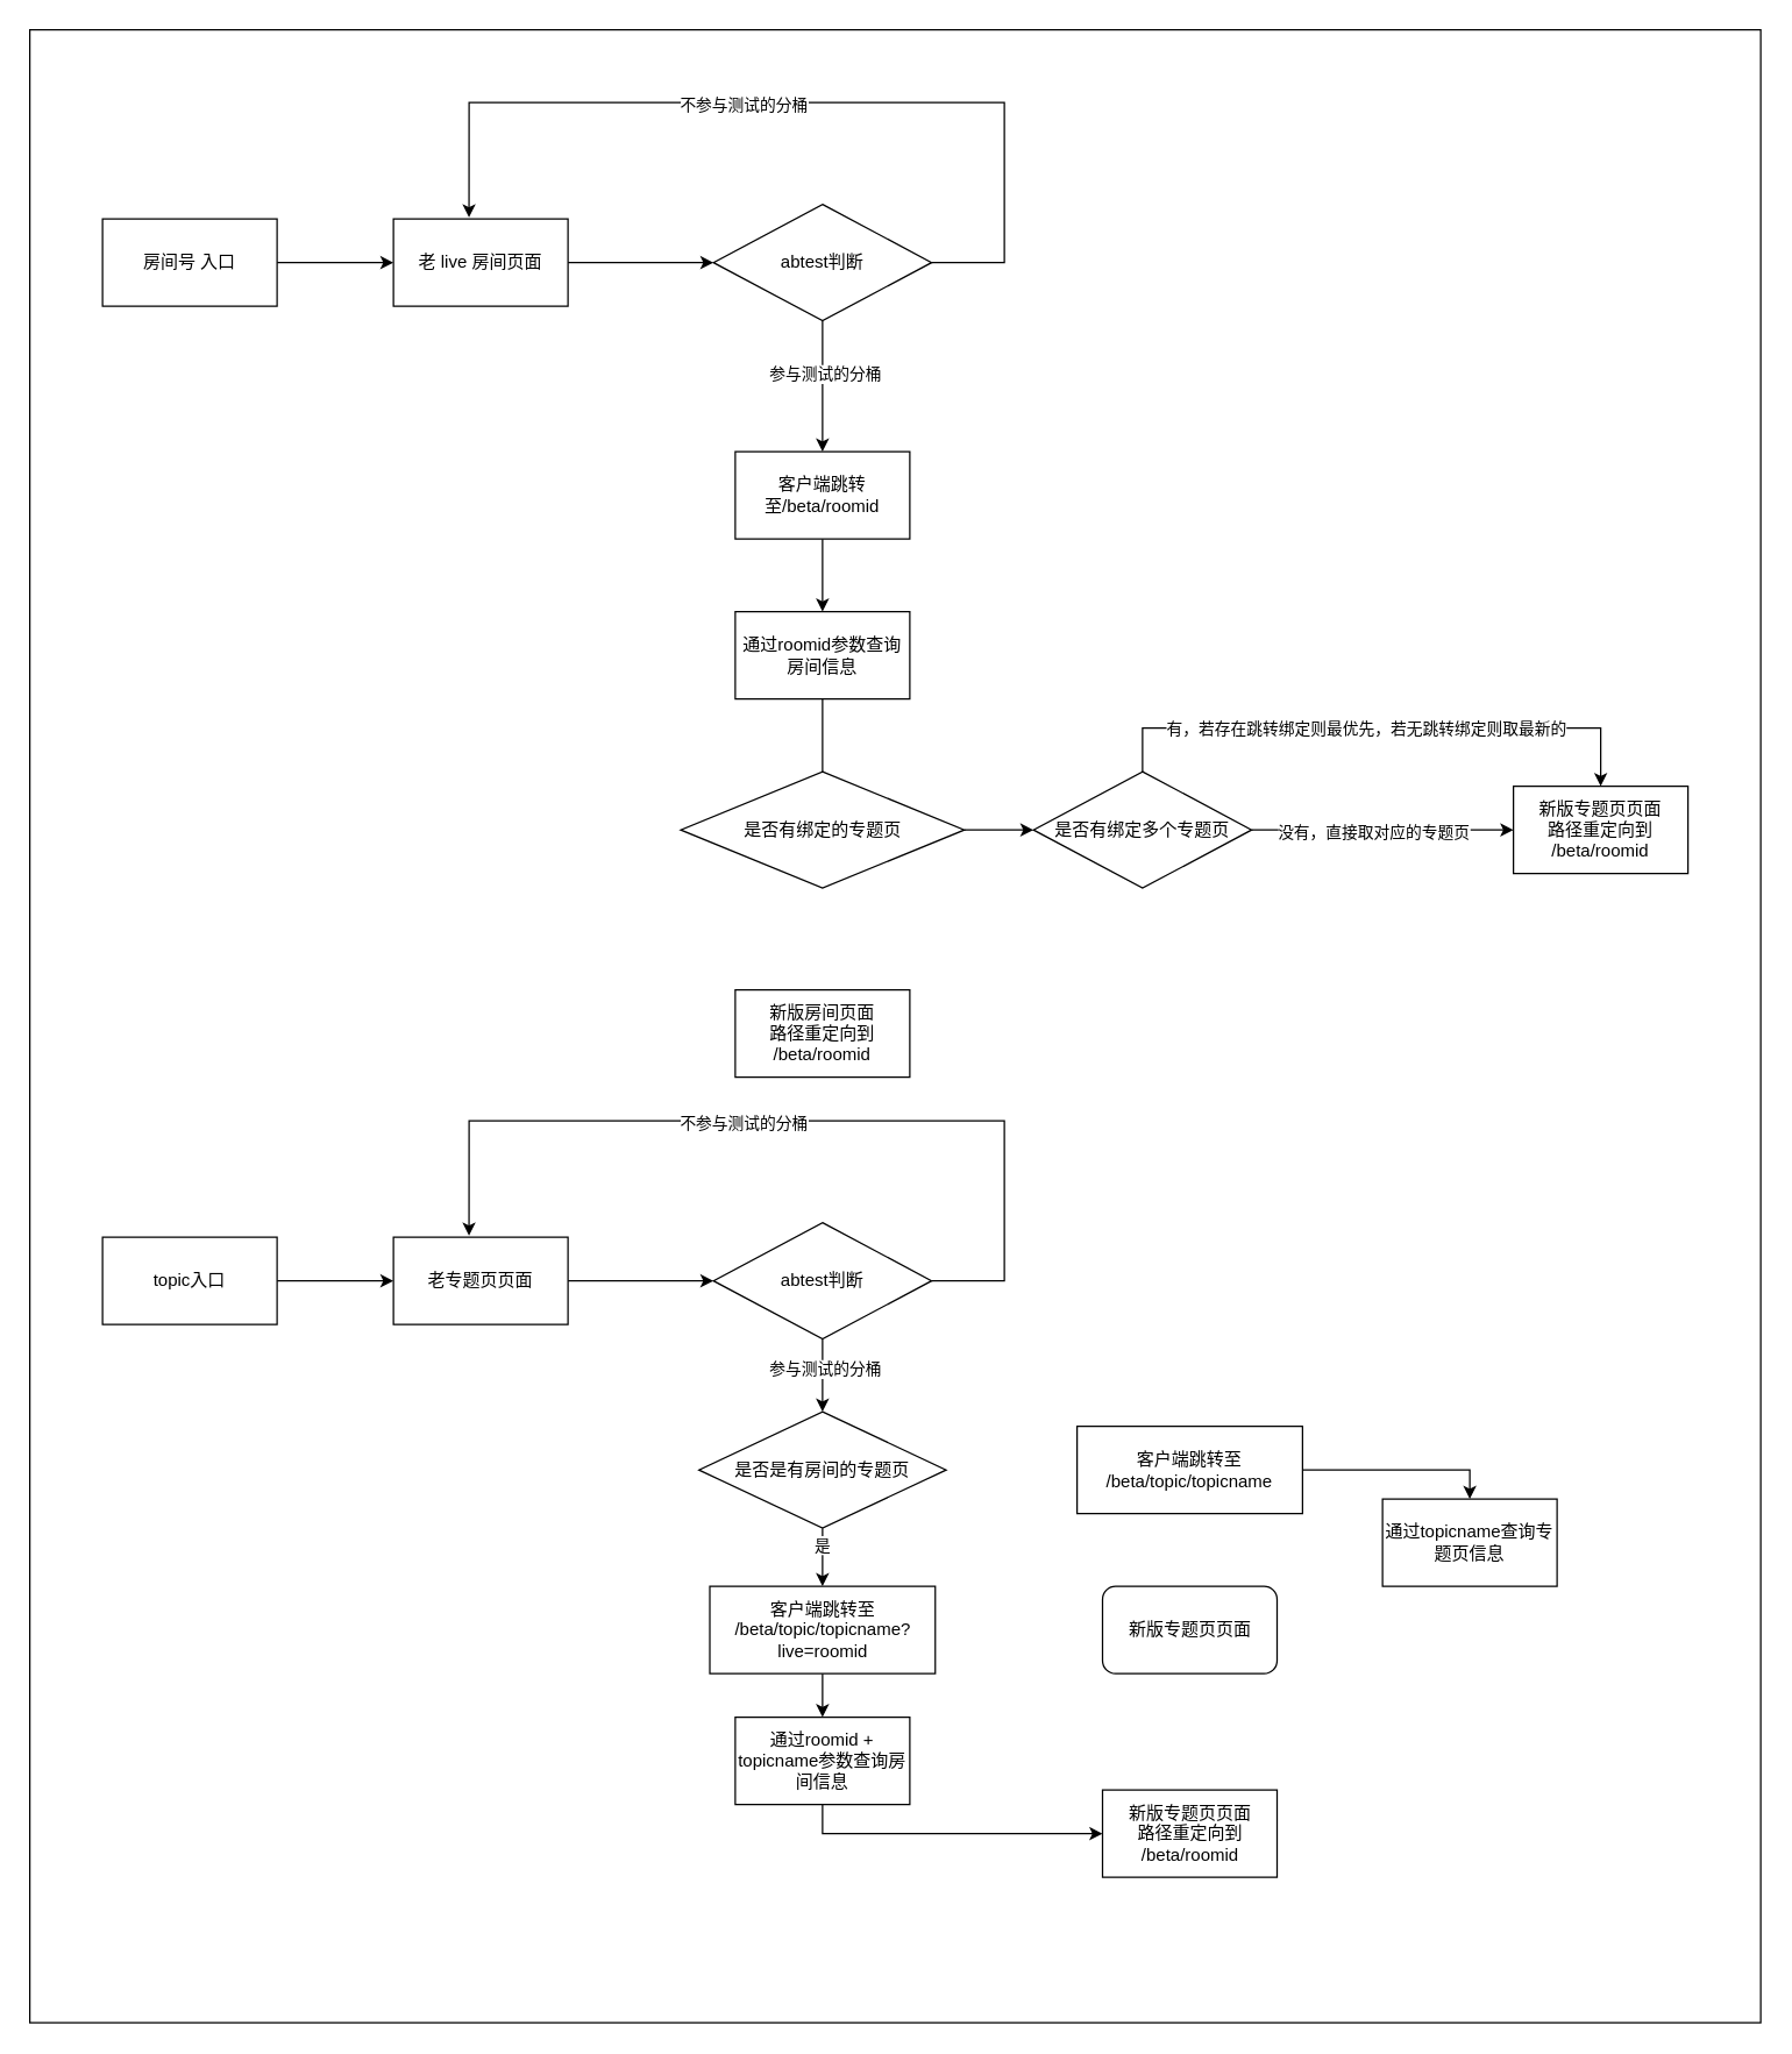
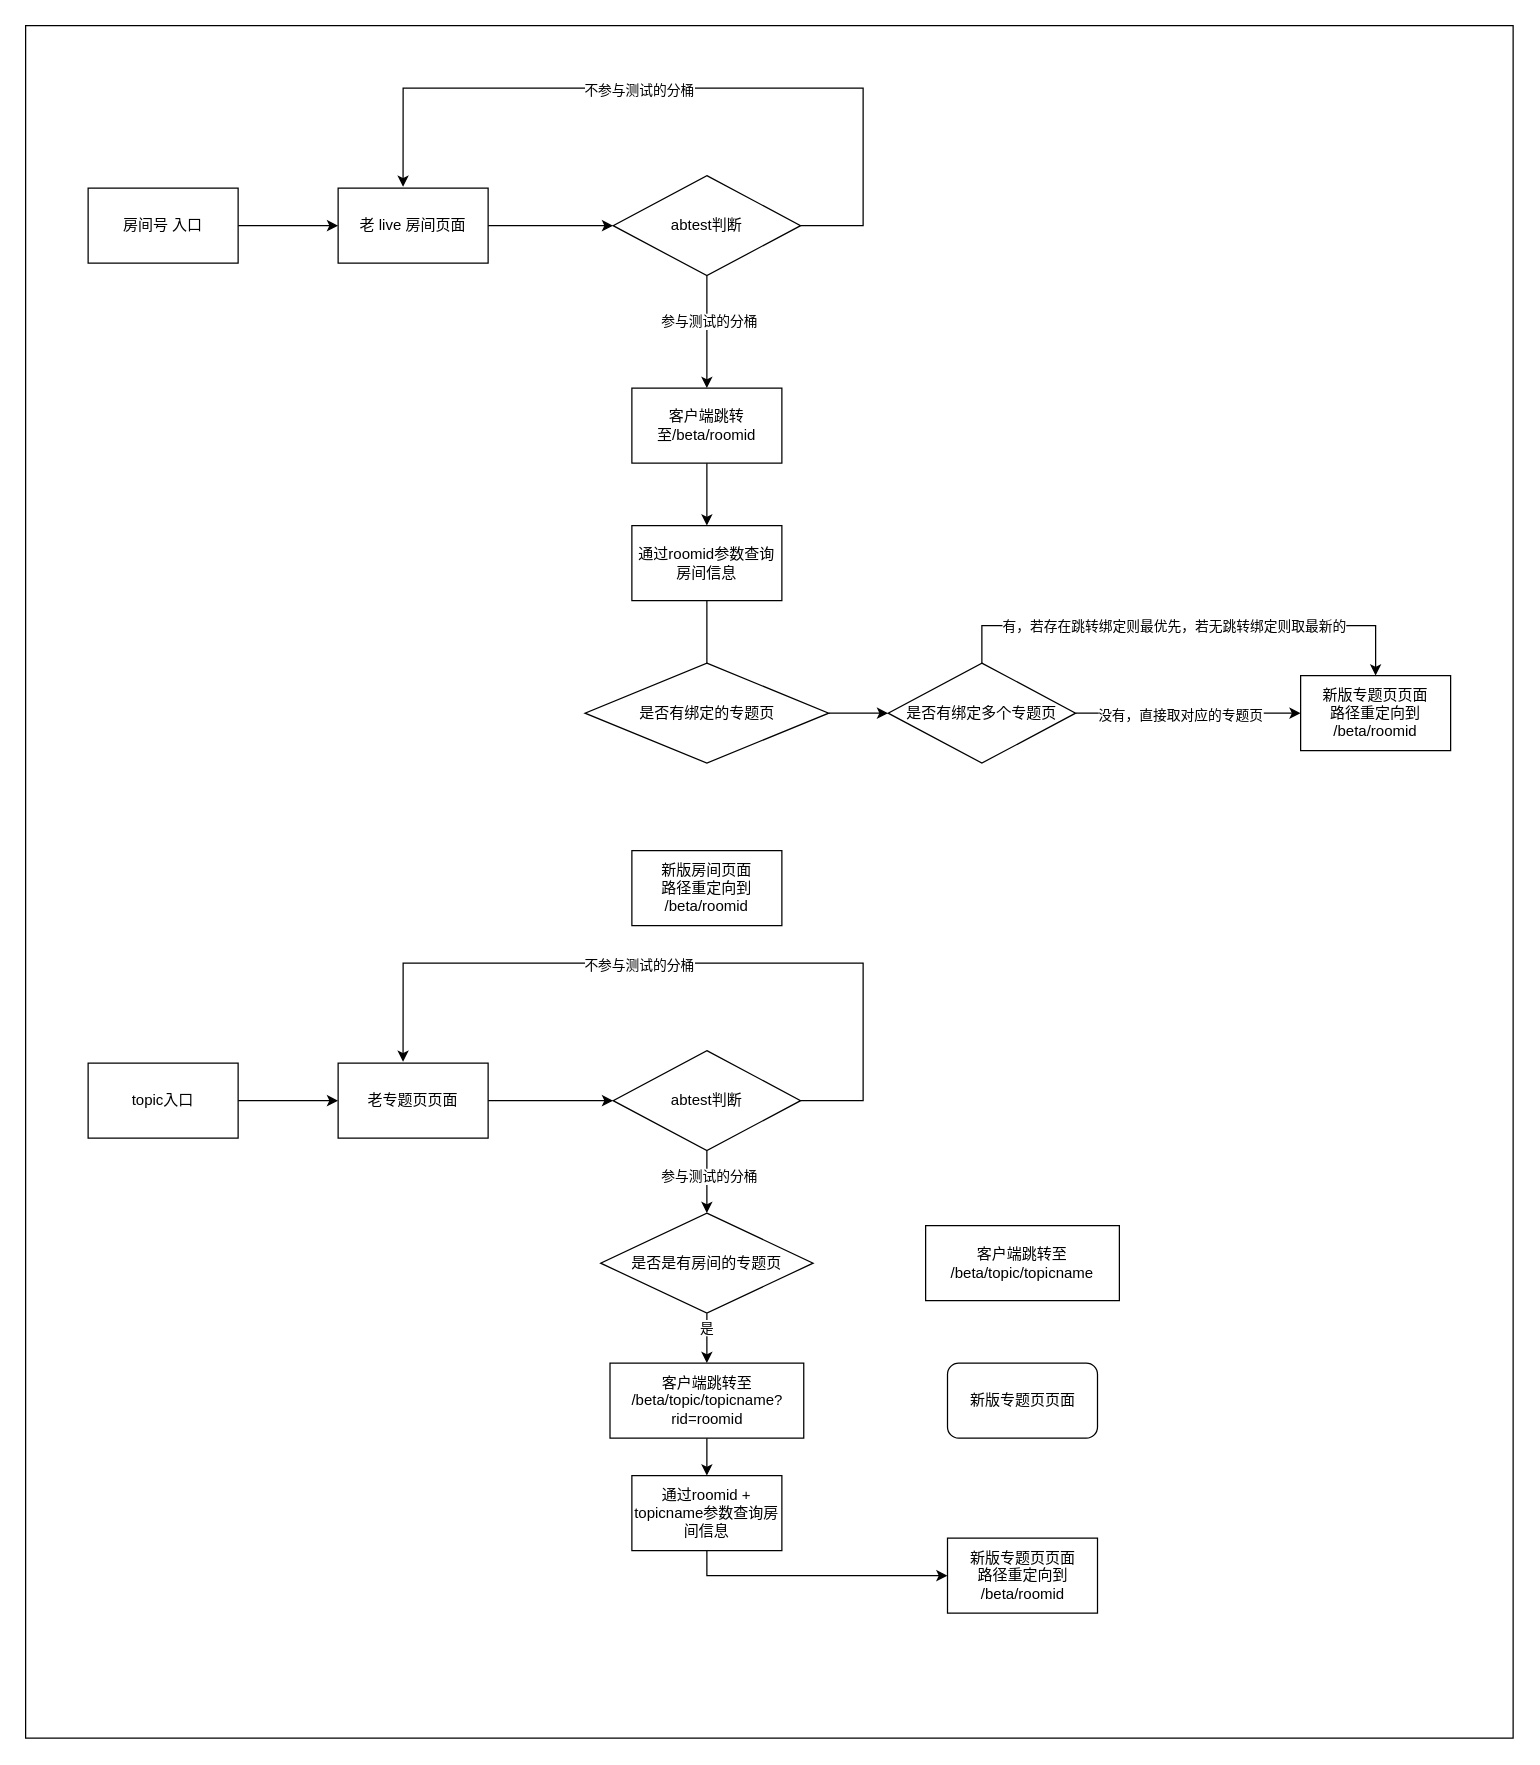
- <mxCell id="41" value="" style="edgeStyle=orthogonalEdgeStyle;rounded=0;orthogonalLoop=1;jettySize=auto;html=1;entryX=0.5;entryY=0;entryDx=0;entryDy=0;" edge="1" parent="1" source="42" target="45"><mxGeometry relative="1" as="geometry" /></mxCell>
- <mxCell id="45" value="通过topicname查询专题页信息" style="whiteSpace=wrap;html=1;rounded=0;" vertex="1" parent="1"><mxGeometry x="950" y="1030" width="120" height="60" as="geometry" /></mxCell>
- <mxCell id="40" value="客户端跳转至&lt;div&gt;/beta/topic/topicname?live=roomid&lt;/div&gt;" style="rounded=0;whiteSpace=wrap;html=1;" vertex="1" parent="1"><mxGeometry x="487.5" y="1090" width="155" height="60" as="geometry" /></mxCell>
+ <mxCell id="40" value="客户端跳转至&lt;div&gt;/beta/topic/topicname?rid=roomid&lt;/div&gt;" style="rounded=0;whiteSpace=wrap;html=1;" vertex="1" parent="1"><mxGeometry x="487.5" y="1090" width="155" height="60" as="geometry" /></mxCell>
